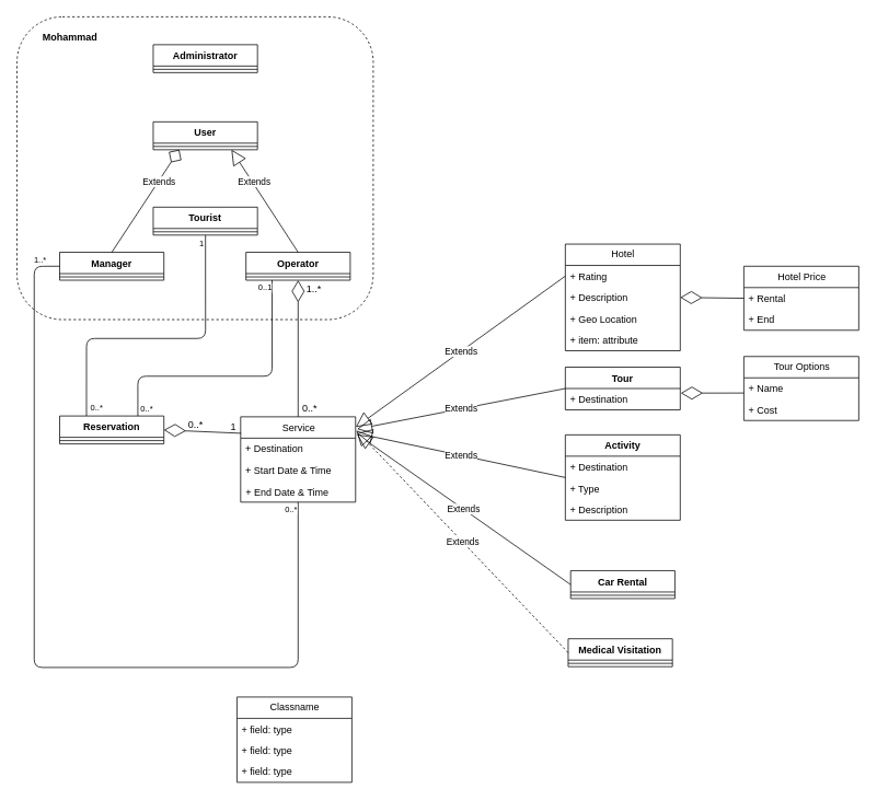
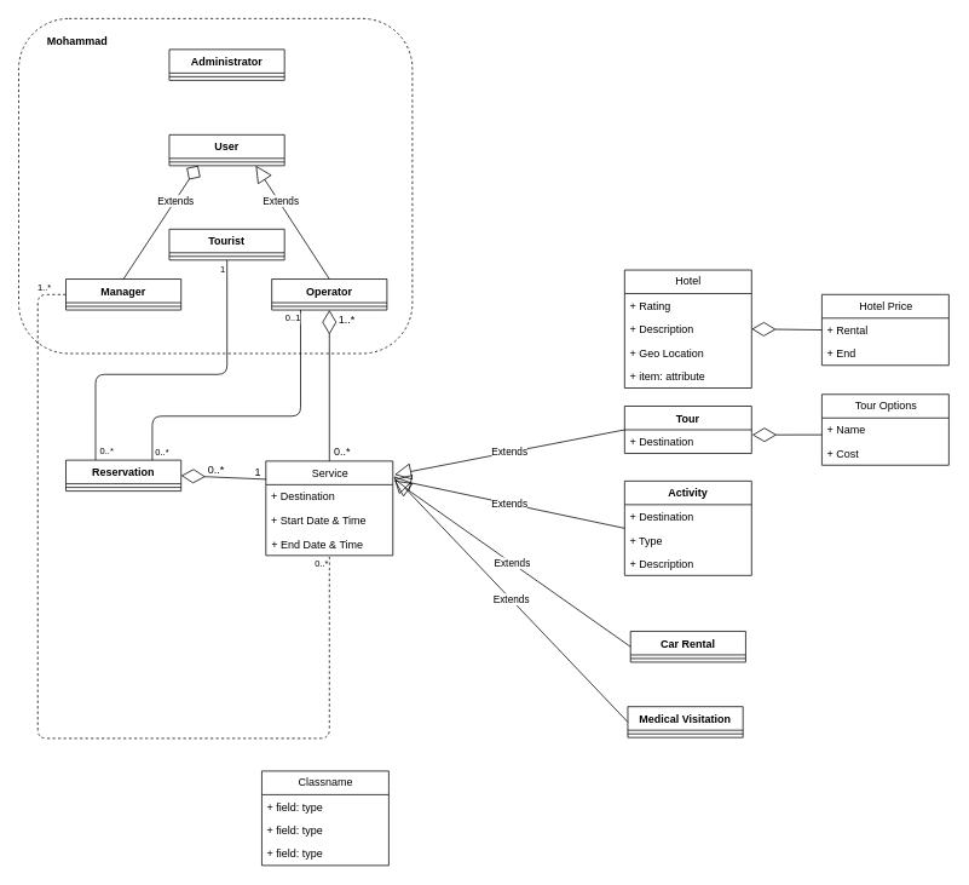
- <mxCell id="26" value="Extends" style="endArrow=block;endSize=16;endFill=0;html=1;entryX=1.002;entryY=0.12;entryDx=0;entryDy=0;exitX=0;exitY=0.5;exitDx=0;exitDy=0;entryPerimeter=0;" edge="1" parent="1" source="51" target="46"><mxGeometry width="160" relative="1" as="geometry"><mxPoint x="314.5" y="627.5" as="sourcePoint" /><mxPoint x="426" y="536" as="targetPoint" /></mxGeometry></mxCell>
- <mxCell id="30" value="Extends" style="endArrow=block;endSize=16;endFill=0;html=1;entryX=1.006;entryY=0.159;entryDx=0;entryDy=0;exitX=0;exitY=0.5;exitDx=0;exitDy=0;entryPerimeter=0;dashed=1;" edge="1" parent="1" source="24" target="46"><mxGeometry width="160" relative="1" as="geometry"><mxPoint x="540" y="593" as="sourcePoint" /><mxPoint x="426" y="594" as="targetPoint" /></mxGeometry></mxCell>
+ <mxCell id="30" value="Extends" style="endArrow=block;endSize=16;endFill=0;html=1;entryX=1.006;entryY=0.159;entryDx=0;entryDy=0;exitX=0;exitY=0.5;exitDx=0;exitDy=0;entryPerimeter=0;" edge="1" parent="1" source="24" target="46"><mxGeometry width="160" relative="1" as="geometry"><mxPoint x="540" y="593" as="sourcePoint" /><mxPoint x="426" y="594" as="targetPoint" /></mxGeometry></mxCell>
- <mxCell id="40" value="" style="endArrow=none;html=1;edgeStyle=orthogonalEdgeStyle;entryX=0.5;entryY=1;entryDx=0;entryDy=0;exitX=0;exitY=0.5;exitDx=0;exitDy=0;" edge="1" parent="1" source="6" target="46"><mxGeometry relative="1" as="geometry"><mxPoint x="148" y="354" as="sourcePoint" /><mxPoint x="363" y="623" as="targetPoint" /><Array as="points"><mxPoint x="41" y="324" /><mxPoint x="41" y="813" /><mxPoint x="363" y="813" /></Array></mxGeometry></mxCell>
+ <mxCell id="40" value="" style="endArrow=none;html=1;edgeStyle=orthogonalEdgeStyle;entryX=0.5;entryY=1;entryDx=0;entryDy=0;exitX=0;exitY=0.5;exitDx=0;exitDy=0;dashed=1;" edge="1" parent="1" source="6" target="46"><mxGeometry relative="1" as="geometry"><mxPoint x="148" y="354" as="sourcePoint" /><mxPoint x="363" y="623" as="targetPoint" /><Array as="points"><mxPoint x="41" y="324" /><mxPoint x="41" y="813" /><mxPoint x="363" y="813" /></Array></mxGeometry></mxCell>
